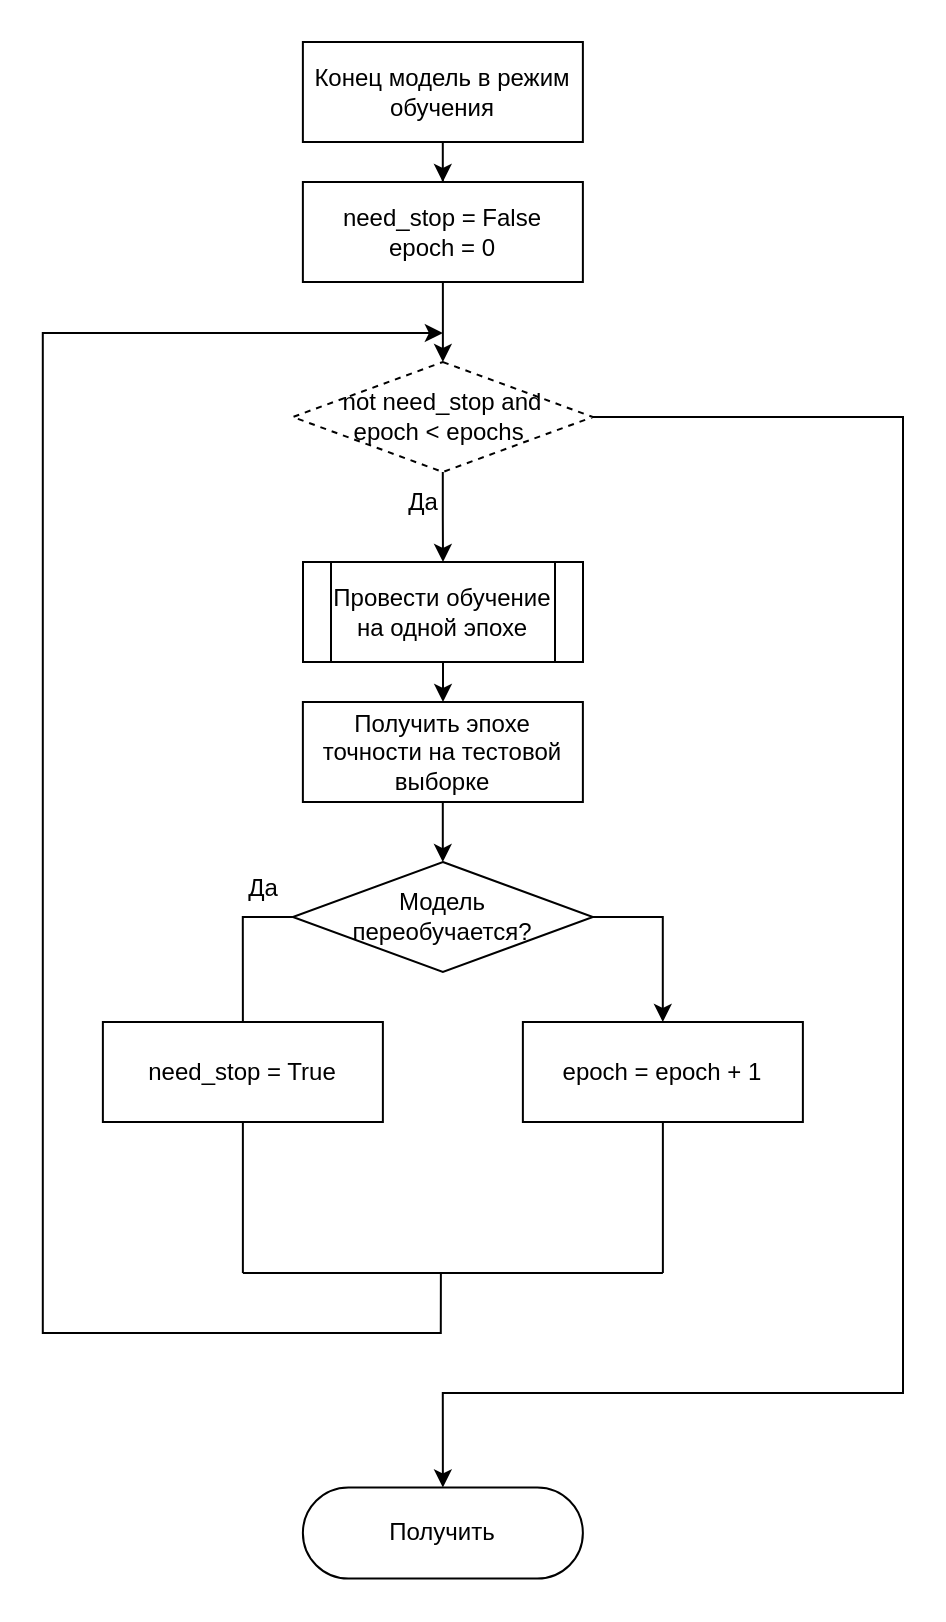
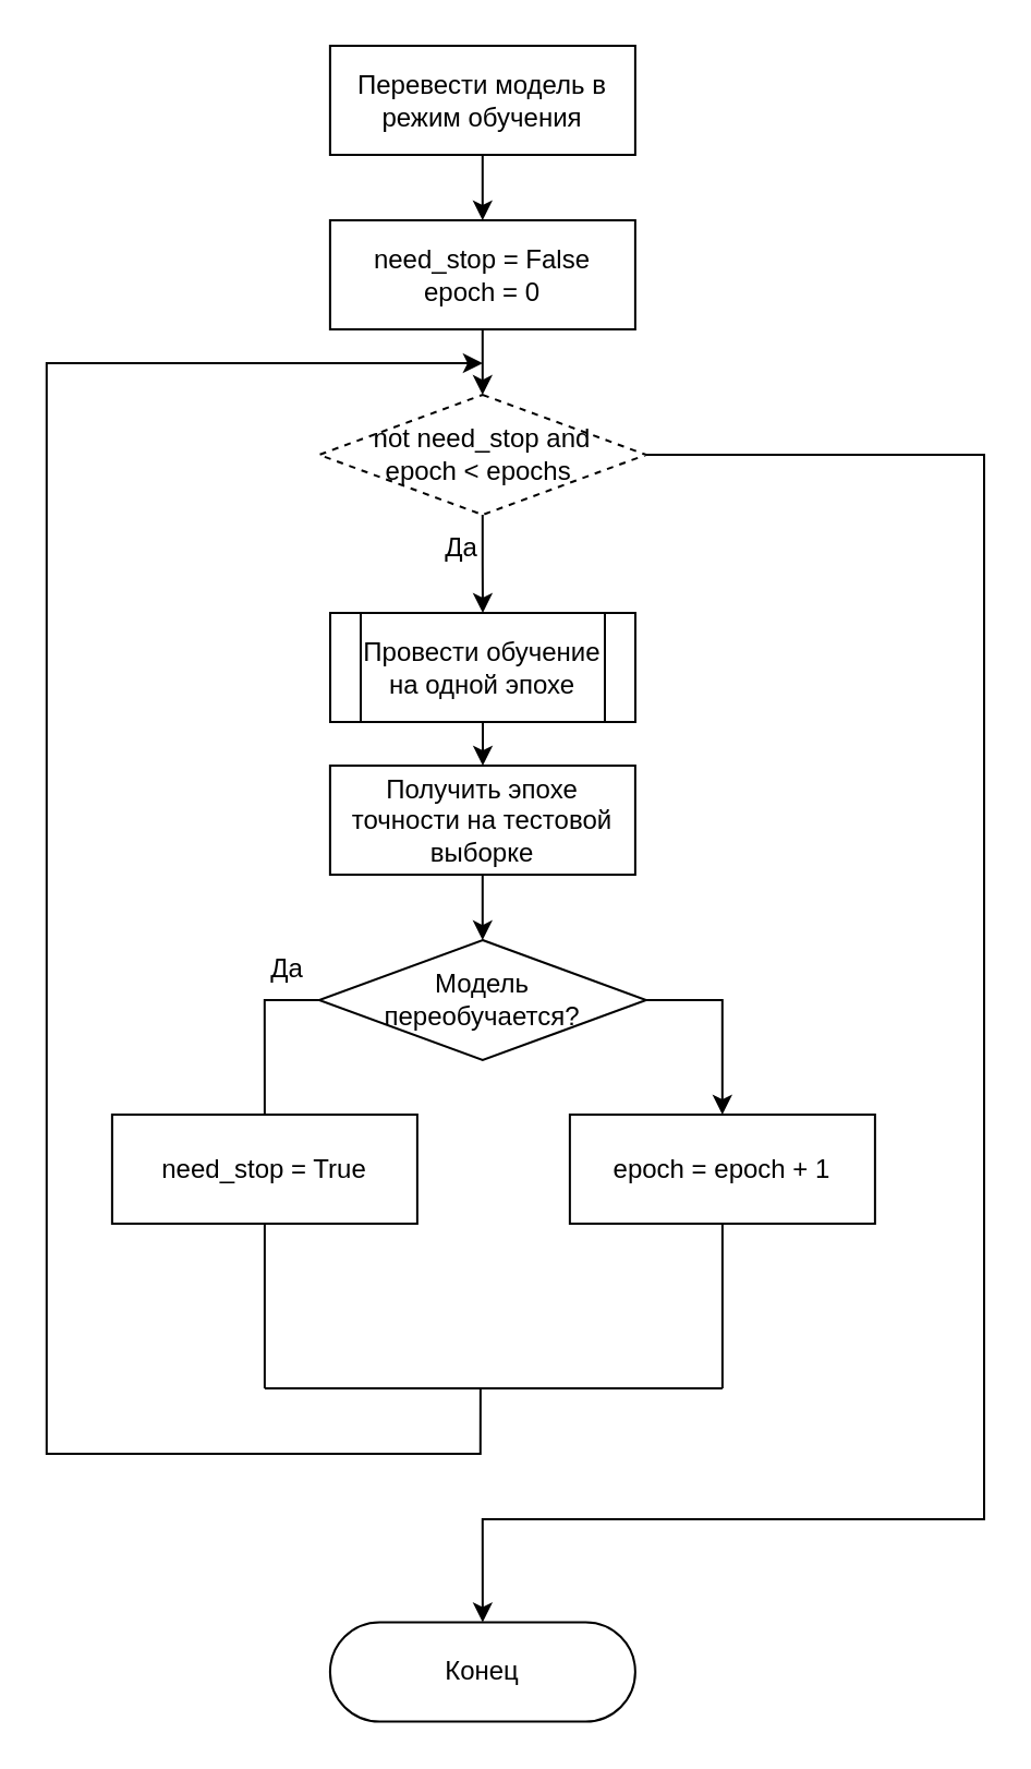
- <mxCell id="3" value="Конец модель в режим обучения" style="rounded=0;whiteSpace=wrap;html=1;" parent="1" vertex="1"><mxGeometry x="150.94" y="20.5" width="140" height="50" as="geometry" /></mxCell>
+ <mxCell id="3" value="Перевести модель в режим обучения" style="rounded=0;whiteSpace=wrap;html=1;" parent="1" vertex="1"><mxGeometry x="150.94" y="20.5" width="140" height="50" as="geometry" /></mxCell>
- <mxCell id="5" value="need_stop = False&lt;br&gt;epoch = 0" style="rounded=0;whiteSpace=wrap;html=1;" parent="1" vertex="1"><mxGeometry x="150.94" y="90.5" width="140" height="50" as="geometry" /></mxCell>
+ <mxCell id="5" value="need_stop = False&lt;br&gt;epoch = 0" style="rounded=0;whiteSpace=wrap;html=1;" parent="1" vertex="1"><mxGeometry x="150.94" y="100.5" width="140" height="50" as="geometry" /></mxCell>
- <mxCell id="23" value="Получить" style="rounded=1;whiteSpace=wrap;html=1;arcSize=50;" parent="1" vertex="1"><mxGeometry x="150.94" y="743.25" width="140" height="45.5" as="geometry" /></mxCell>
+ <mxCell id="23" value="Конец" style="rounded=1;whiteSpace=wrap;html=1;arcSize=50;" parent="1" vertex="1"><mxGeometry x="150.94" y="743.25" width="140" height="45.5" as="geometry" /></mxCell>
